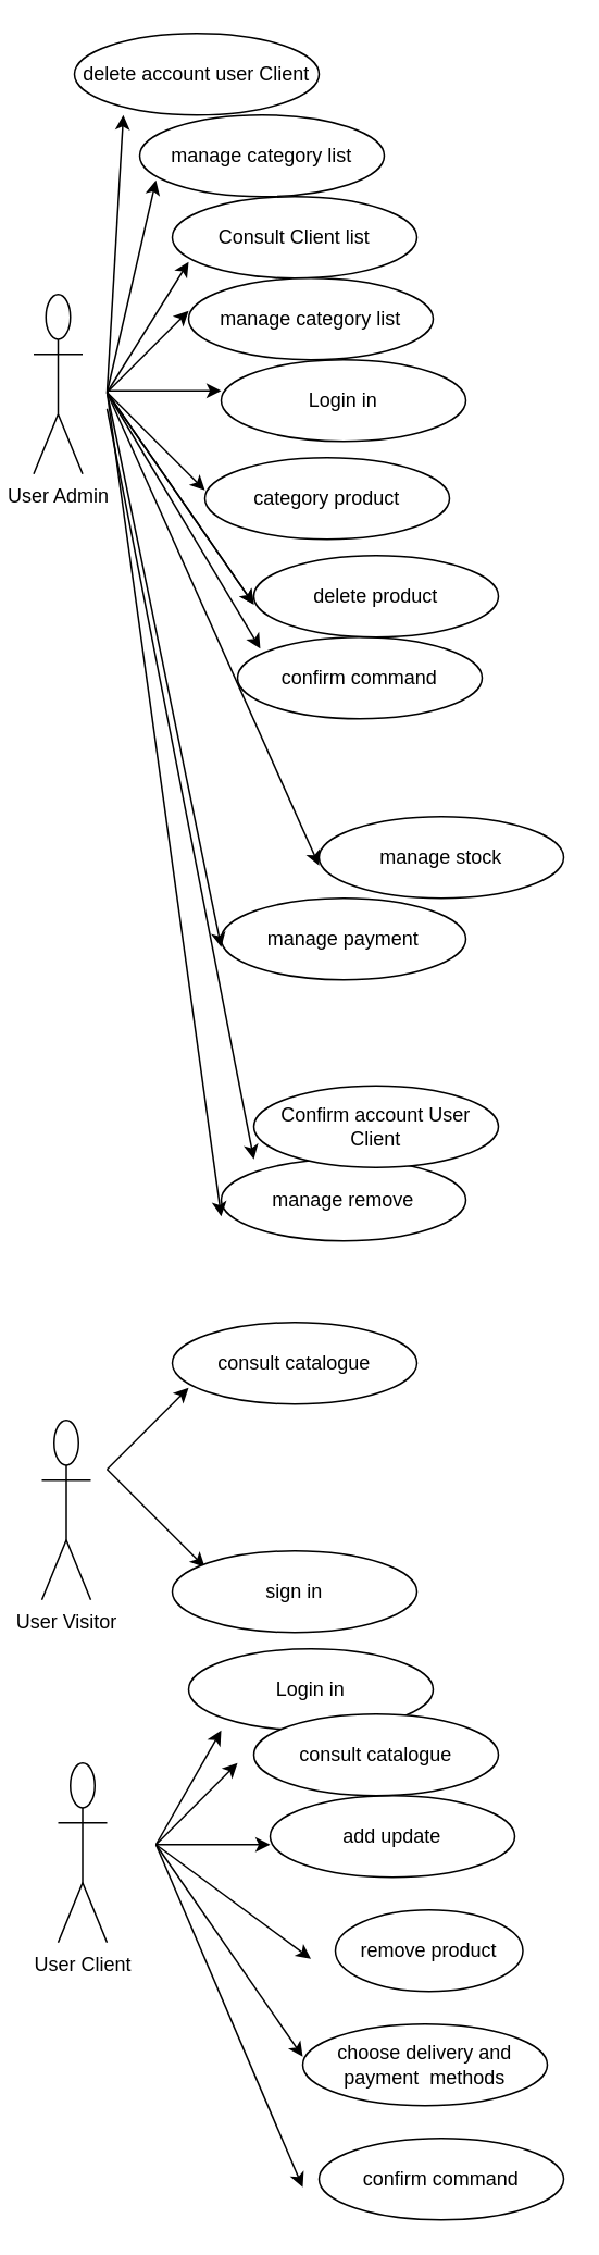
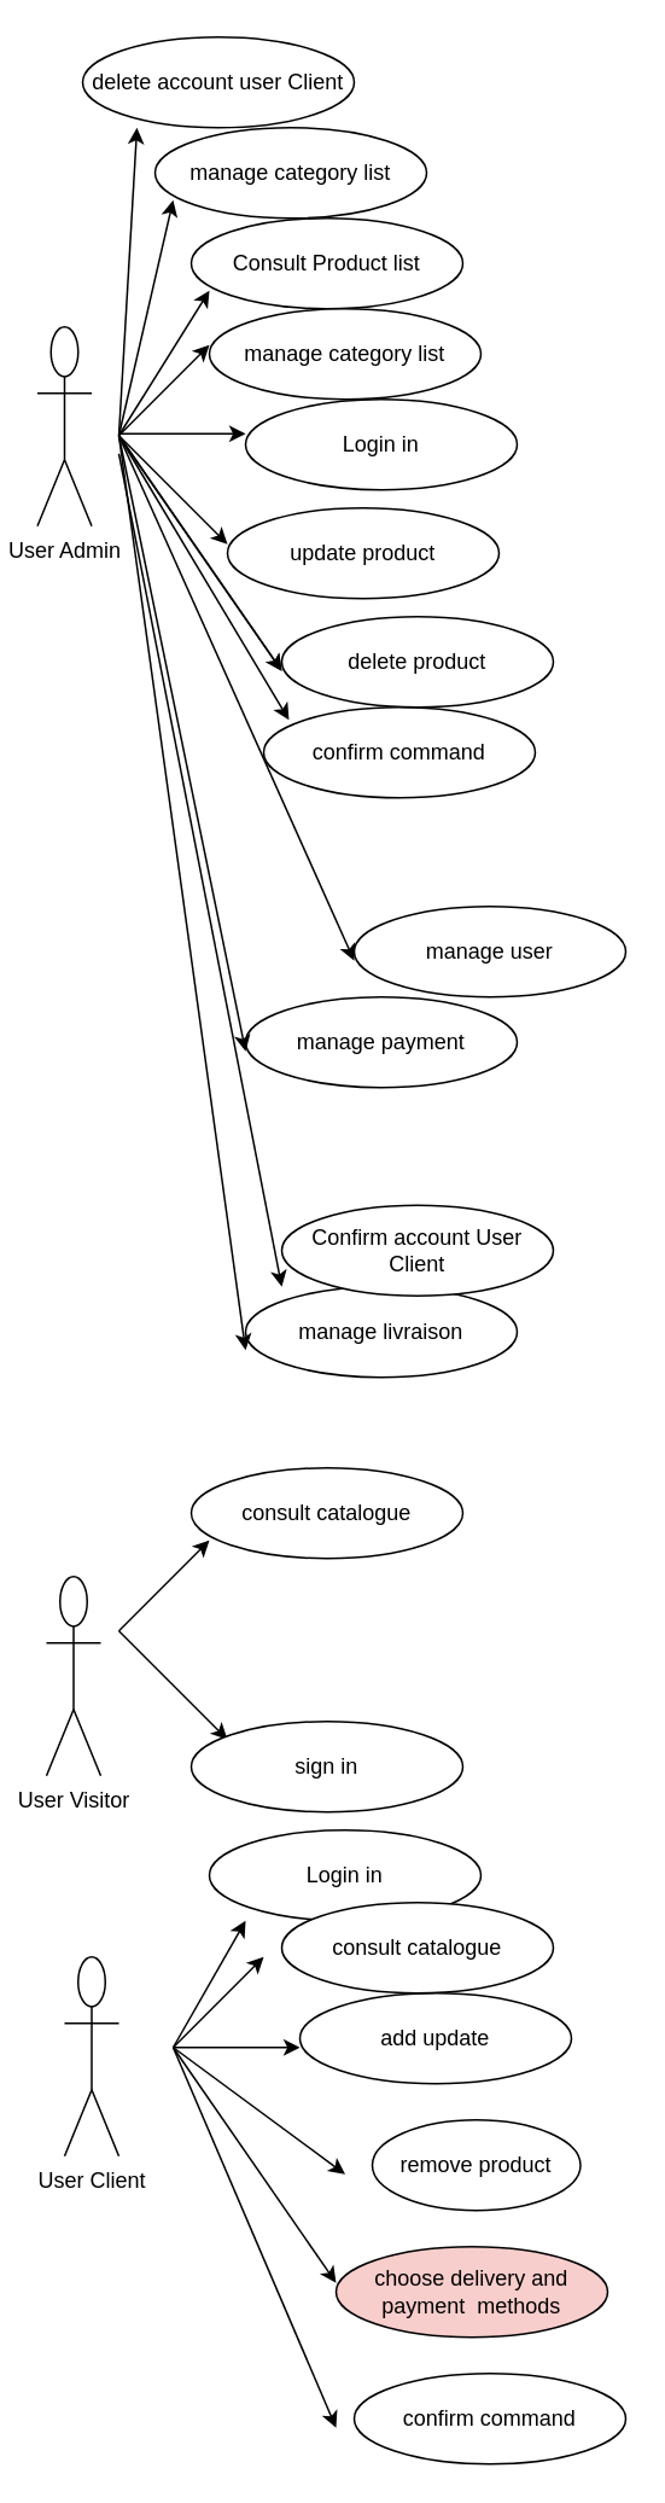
- <mxCell id="3" value="Consult Client list" style="ellipse;whiteSpace=wrap;html=1;" parent="1" vertex="1"><mxGeometry x="105" y="120" width="150" height="50" as="geometry" /></mxCell>
+ <mxCell id="3" value="Consult Product list" style="ellipse;whiteSpace=wrap;html=1;" parent="1" vertex="1"><mxGeometry x="105" y="120" width="150" height="50" as="geometry" /></mxCell>
- <mxCell id="14" value="category product" style="ellipse;whiteSpace=wrap;html=1;" parent="1" vertex="1"><mxGeometry x="125" y="280" width="150" height="50" as="geometry" /></mxCell>
+ <mxCell id="14" value="update product" style="ellipse;whiteSpace=wrap;html=1;" parent="1" vertex="1"><mxGeometry x="125" y="280" width="150" height="50" as="geometry" /></mxCell>
- <mxCell id="9" value="manage stock" style="ellipse;whiteSpace=wrap;html=1;" parent="1" vertex="1"><mxGeometry x="195" y="500" width="150" height="50" as="geometry" /></mxCell>
+ <mxCell id="9" value="manage user" style="ellipse;whiteSpace=wrap;html=1;" parent="1" vertex="1"><mxGeometry x="195" y="500" width="150" height="50" as="geometry" /></mxCell>
- <mxCell id="7" value="manage remove" style="ellipse;whiteSpace=wrap;html=1;" parent="1" vertex="1"><mxGeometry x="135" y="710" width="150" height="50" as="geometry" /></mxCell>
+ <mxCell id="7" value="manage livraison" style="ellipse;whiteSpace=wrap;html=1;" parent="1" vertex="1"><mxGeometry x="135" y="710" width="150" height="50" as="geometry" /></mxCell>
- <mxCell id="35" value="choose delivery and payment&amp;nbsp; methods" style="ellipse;whiteSpace=wrap;html=1;" vertex="1" parent="1"><mxGeometry x="185" y="1240" width="150" height="50" as="geometry" /></mxCell>
+ <mxCell id="35" value="choose delivery and payment&amp;nbsp; methods" style="ellipse;whiteSpace=wrap;html=1;fillColor=#f8cecc;" vertex="1" parent="1"><mxGeometry x="185" y="1240" width="150" height="50" as="geometry" /></mxCell>
